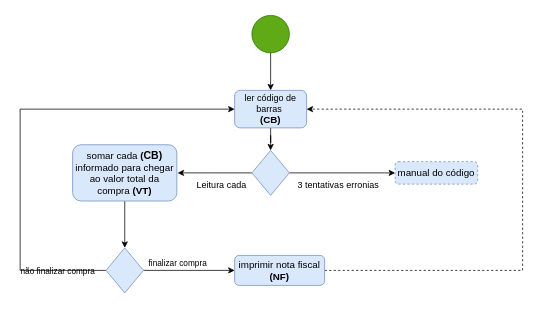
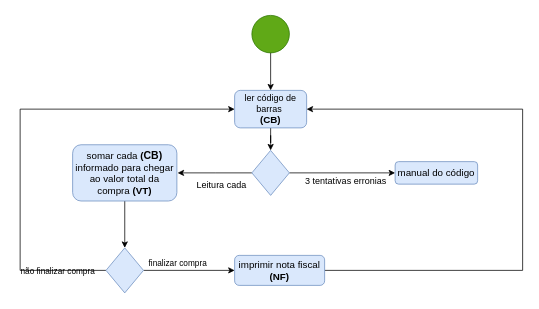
- <mxCell id="11" value="manual do código" style="rounded=1;whiteSpace=wrap;html=1;fontSize=13;fillColor=#dae8fc;strokeColor=#6c8ebf;dashed=1;" vertex="1" parent="1"><mxGeometry x="526" y="215" width="110" height="30" as="geometry" /></mxCell>
+ <mxCell id="11" value="manual do código" style="rounded=1;whiteSpace=wrap;html=1;fontSize=13;fillColor=#dae8fc;strokeColor=#6c8ebf;" vertex="1" parent="1"><mxGeometry x="526" y="215" width="110" height="30" as="geometry" /></mxCell>
- <mxCell id="10" value="&lt;font style=&quot;font-size: 12px&quot;&gt;3 tentativas erronias&lt;/font&gt;" style="text;html=1;align=center;verticalAlign=middle;resizable=0;points=[];autosize=1;strokeColor=none;fillColor=none;fontSize=13;" vertex="1" parent="1"><mxGeometry x="390" y="235" width="120" height="20" as="geometry" /></mxCell>
+ <mxCell id="10" value="&lt;font style=&quot;font-size: 12px&quot;&gt;3 tentativas erronias&lt;/font&gt;" style="text;html=1;align=center;verticalAlign=middle;resizable=0;points=[];autosize=1;strokeColor=none;fillColor=none;fontSize=13;" vertex="1" parent="1"><mxGeometry x="400" y="230" width="120" height="20" as="geometry" /></mxCell>
- <mxCell id="19" style="edgeStyle=orthogonalEdgeStyle;rounded=0;orthogonalLoop=1;jettySize=auto;html=1;entryX=1;entryY=0.5;entryDx=0;entryDy=0;fontSize=13;dashed=1;" edge="1" parent="1" source="20" target="5"><mxGeometry relative="1" as="geometry"><Array as="points"><mxPoint x="696" y="360" /><mxPoint x="696" y="145" /></Array></mxGeometry></mxCell>
+ <mxCell id="19" style="edgeStyle=orthogonalEdgeStyle;rounded=0;orthogonalLoop=1;jettySize=auto;html=1;entryX=1;entryY=0.5;entryDx=0;entryDy=0;fontSize=13;" edge="1" parent="1" source="20" target="5"><mxGeometry relative="1" as="geometry"><Array as="points"><mxPoint x="696" y="360" /><mxPoint x="696" y="145" /></Array></mxGeometry></mxCell>
